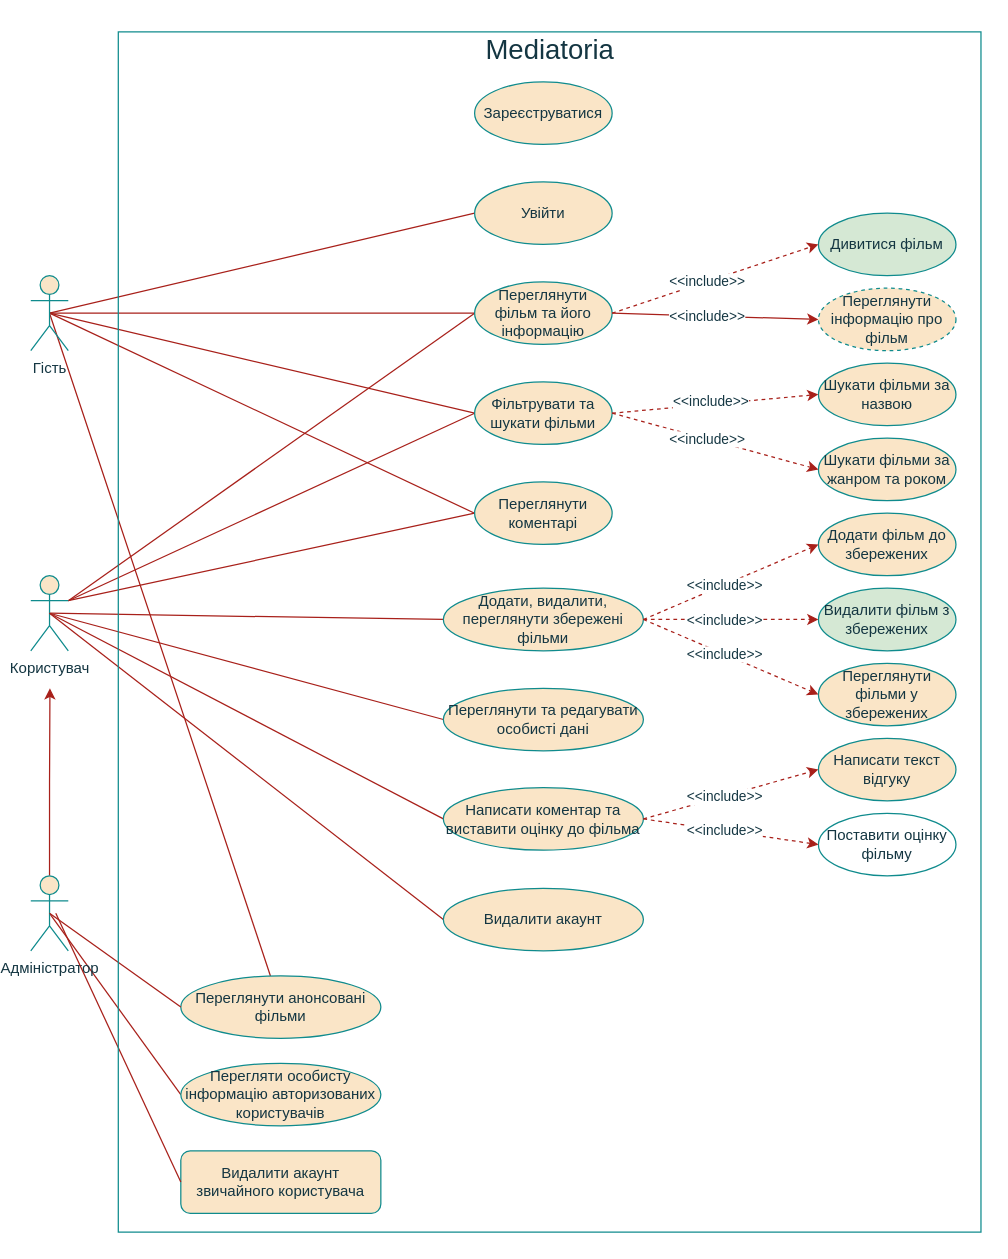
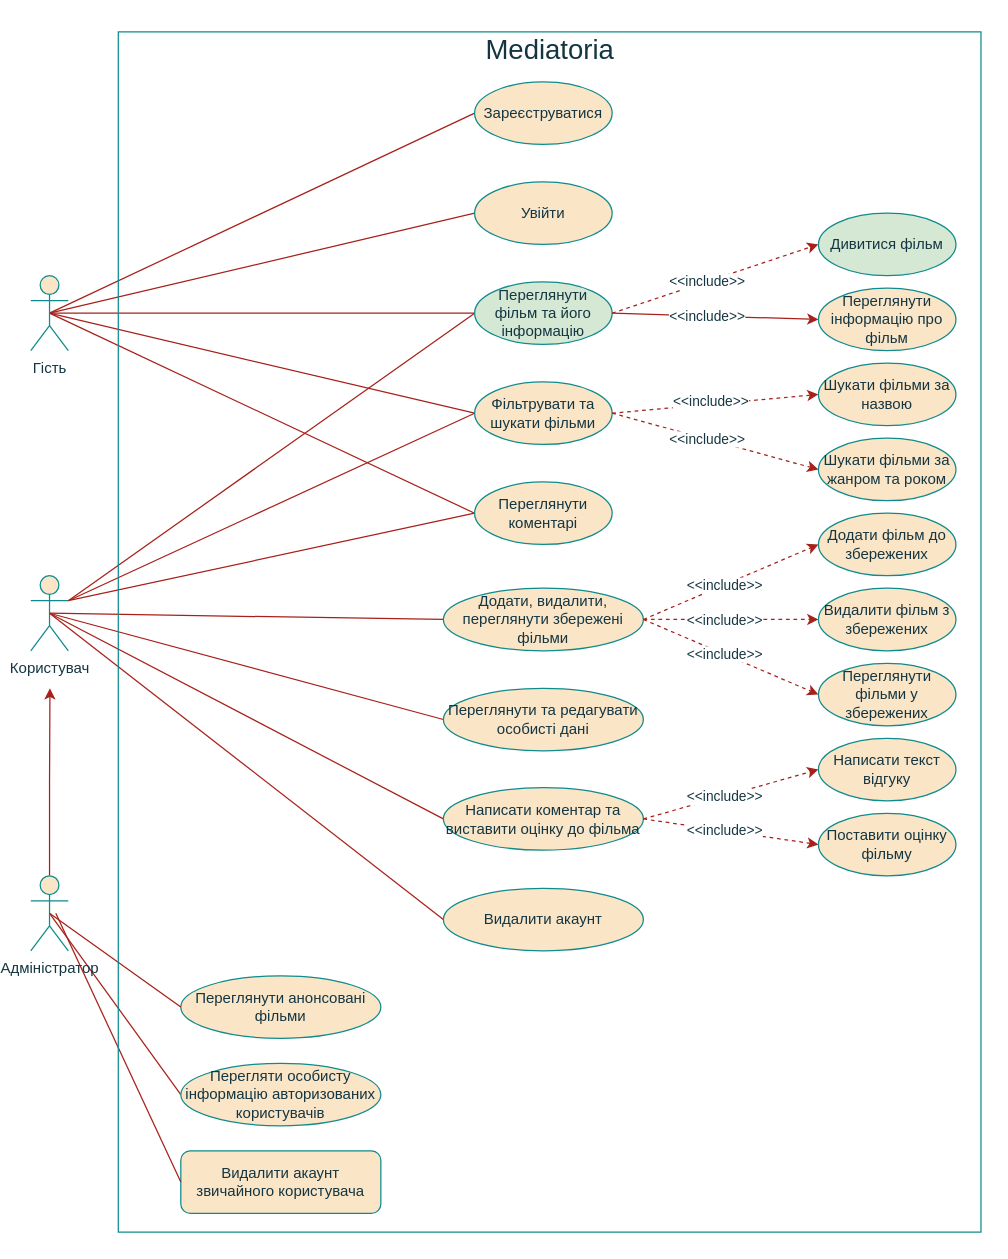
- <mxCell id="20" value="Переглянути фільм та його інформацію" style="ellipse;whiteSpace=wrap;html=1;labelBackgroundColor=none;fillColor=#FAE5C7;strokeColor=#0F8B8D;fontColor=#143642;" vertex="1" parent="17"><mxGeometry y="160" width="110" height="50" as="geometry" /></mxCell>
+ <mxCell id="20" value="Переглянути фільм та його інформацію" style="ellipse;whiteSpace=wrap;html=1;labelBackgroundColor=none;fillColor=#d5e8d4;strokeColor=#0F8B8D;fontColor=#143642;" vertex="1" parent="17"><mxGeometry y="160" width="110" height="50" as="geometry" /></mxCell>
- <mxCell id="51" value="Переглянути інформацію про фільм" style="ellipse;whiteSpace=wrap;html=1;labelBackgroundColor=none;fillColor=#FAE5C7;strokeColor=#0F8B8D;fontColor=#143642;dashed=1;" vertex="1" parent="1"><mxGeometry x="650" y="230" width="110" height="50" as="geometry" /></mxCell>
+ <mxCell id="51" value="Переглянути інформацію про фільм" style="ellipse;whiteSpace=wrap;html=1;labelBackgroundColor=none;fillColor=#FAE5C7;strokeColor=#0F8B8D;fontColor=#143642;" vertex="1" parent="1"><mxGeometry x="650" y="230" width="110" height="50" as="geometry" /></mxCell>
- <mxCell id="2" style="rounded=0;orthogonalLoop=1;jettySize=auto;html=1;exitX=0.5;exitY=0.5;exitDx=0;exitDy=0;exitPerimeter=0;endArrow=none;endFill=0;labelBackgroundColor=none;strokeColor=#A8201A;fontColor=default;" edge="1" parent="1" source="7" target="30"><mxGeometry relative="1" as="geometry" /></mxCell>
+ <mxCell id="2" style="rounded=0;orthogonalLoop=1;jettySize=auto;html=1;exitX=0.5;exitY=0.5;exitDx=0;exitDy=0;exitPerimeter=0;entryX=0;entryY=0.5;entryDx=0;entryDy=0;endArrow=none;endFill=0;labelBackgroundColor=none;strokeColor=#A8201A;fontColor=default;" edge="1" parent="1" source="7" target="18"><mxGeometry relative="1" as="geometry" /></mxCell>
- <mxCell id="42" value="Видалити фільм з збережених" style="ellipse;whiteSpace=wrap;html=1;labelBackgroundColor=none;fillColor=#d5e8d4;strokeColor=#0F8B8D;fontColor=#143642;" vertex="1" parent="1"><mxGeometry x="650" y="470" width="110" height="50" as="geometry" /></mxCell>
+ <mxCell id="42" value="Видалити фільм з збережених" style="ellipse;whiteSpace=wrap;html=1;labelBackgroundColor=none;fillColor=#FAE5C7;strokeColor=#0F8B8D;fontColor=#143642;" vertex="1" parent="1"><mxGeometry x="650" y="470" width="110" height="50" as="geometry" /></mxCell>
- <mxCell id="57" value="Поставити оцінку фільму" style="ellipse;whiteSpace=wrap;html=1;labelBackgroundColor=none;fillColor=#ffffff;strokeColor=#0F8B8D;fontColor=#143642;" vertex="1" parent="1"><mxGeometry x="650" y="650" width="110" height="50" as="geometry" /></mxCell>
+ <mxCell id="57" value="Поставити оцінку фільму" style="ellipse;whiteSpace=wrap;html=1;labelBackgroundColor=none;fillColor=#FAE5C7;strokeColor=#0F8B8D;fontColor=#143642;" vertex="1" parent="1"><mxGeometry x="650" y="650" width="110" height="50" as="geometry" /></mxCell>
